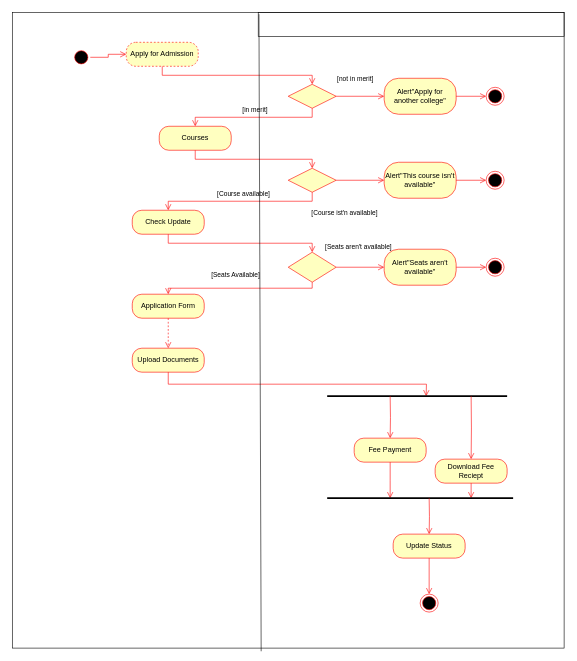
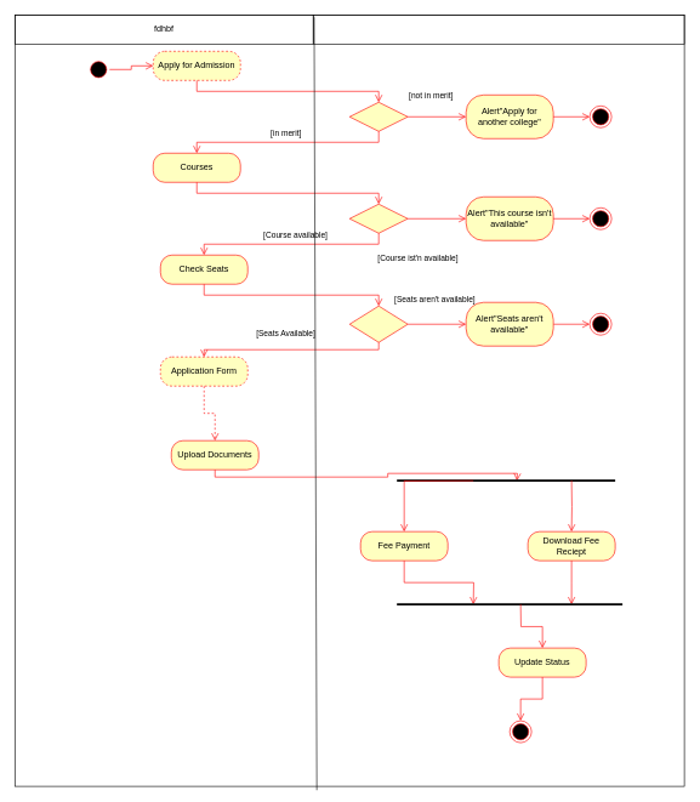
+ <mxCell id="46" value="fdhbf" style="rounded=0;whiteSpace=wrap;html=1;fillColor=none;" vertex="1" parent="1"><mxGeometry x="20" y="20" width="410" height="40" as="geometry" /></mxCell>
- <mxCell id="10" value="Courses" style="rounded=1;whiteSpace=wrap;html=1;arcSize=40;fontColor=#000000;fillColor=#ffffc0;strokeColor=#ff0000;" vertex="1" parent="1"><mxGeometry x="265" y="210" width="120" height="40" as="geometry" /></mxCell>
+ <mxCell id="10" value="Courses" style="rounded=1;whiteSpace=wrap;html=1;arcSize=40;fontColor=#000000;fillColor=#ffffc0;strokeColor=#ff0000;" vertex="1" parent="1"><mxGeometry x="210" y="210" width="120" height="40" as="geometry" /></mxCell>
- <mxCell id="16" value="Check Update" style="rounded=1;whiteSpace=wrap;html=1;arcSize=40;fontColor=#000000;fillColor=#ffffc0;strokeColor=#ff0000;" vertex="1" parent="1"><mxGeometry x="220" y="350" width="120" height="40" as="geometry" /></mxCell>
+ <mxCell id="16" value="Check Seats" style="rounded=1;whiteSpace=wrap;html=1;arcSize=40;fontColor=#000000;fillColor=#ffffc0;strokeColor=#ff0000;" vertex="1" parent="1"><mxGeometry x="220" y="350" width="120" height="40" as="geometry" /></mxCell>
- <mxCell id="23" value="Application Form" style="rounded=1;whiteSpace=wrap;html=1;arcSize=40;fontColor=#000000;fillColor=#ffffc0;strokeColor=#ff0000;" vertex="1" parent="1"><mxGeometry x="220" y="490" width="120" height="40" as="geometry" /></mxCell>
+ <mxCell id="23" value="Application Form" style="rounded=1;whiteSpace=wrap;html=1;arcSize=40;fontColor=#000000;fillColor=#ffffc0;strokeColor=#ff0000;dashed=1;" vertex="1" parent="1"><mxGeometry x="220" y="490" width="120" height="40" as="geometry" /></mxCell>
- <mxCell id="25" value="Upload Documents" style="rounded=1;whiteSpace=wrap;html=1;arcSize=40;fontColor=#000000;fillColor=#ffffc0;strokeColor=#ff0000;" vertex="1" parent="1"><mxGeometry x="220" y="580" width="120" height="40" as="geometry" /></mxCell>
+ <mxCell id="25" value="Upload Documents" style="rounded=1;whiteSpace=wrap;html=1;arcSize=40;fontColor=#000000;fillColor=#ffffc0;strokeColor=#ff0000;" vertex="1" parent="1"><mxGeometry x="235" y="605" width="120" height="40" as="geometry" /></mxCell>
- <mxCell id="30" value="Fee Payment" style="rounded=1;whiteSpace=wrap;html=1;arcSize=40;fontColor=#000000;fillColor=#ffffc0;strokeColor=#ff0000;" vertex="1" parent="1"><mxGeometry x="590" y="730" width="120" height="40" as="geometry" /></mxCell>
+ <mxCell id="30" value="Fee Payment" style="rounded=1;whiteSpace=wrap;html=1;arcSize=40;fontColor=#000000;fillColor=#ffffc0;strokeColor=#ff0000;" vertex="1" parent="1"><mxGeometry x="495" y="730" width="120" height="40" as="geometry" /></mxCell>
- <mxCell id="32" value="Download Fee Reciept" style="rounded=1;whiteSpace=wrap;html=1;arcSize=40;fontColor=#000000;fillColor=#ffffc0;strokeColor=#ff0000;" vertex="1" parent="1"><mxGeometry x="725" y="765" width="120" height="40" as="geometry" /></mxCell>
+ <mxCell id="32" value="Download Fee Reciept" style="rounded=1;whiteSpace=wrap;html=1;arcSize=40;fontColor=#000000;fillColor=#ffffc0;strokeColor=#ff0000;" vertex="1" parent="1"><mxGeometry x="725" y="730" width="120" height="40" as="geometry" /></mxCell>
- <mxCell id="35" value="Update Status" style="rounded=1;whiteSpace=wrap;html=1;arcSize=40;fontColor=#000000;fillColor=#ffffc0;strokeColor=#ff0000;" vertex="1" parent="1"><mxGeometry x="655" y="890" width="120" height="40" as="geometry" /></mxCell>
+ <mxCell id="35" value="Update Status" style="rounded=1;whiteSpace=wrap;html=1;arcSize=40;fontColor=#000000;fillColor=#ffffc0;strokeColor=#ff0000;" vertex="1" parent="1"><mxGeometry x="685" y="890" width="120" height="40" as="geometry" /></mxCell>
